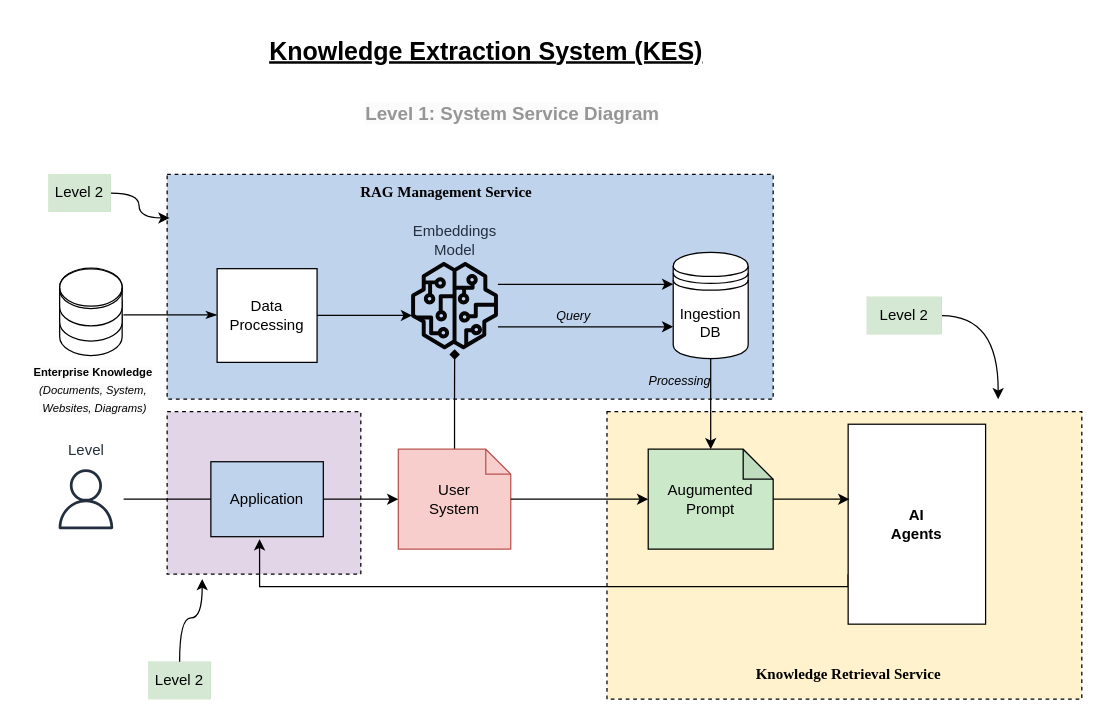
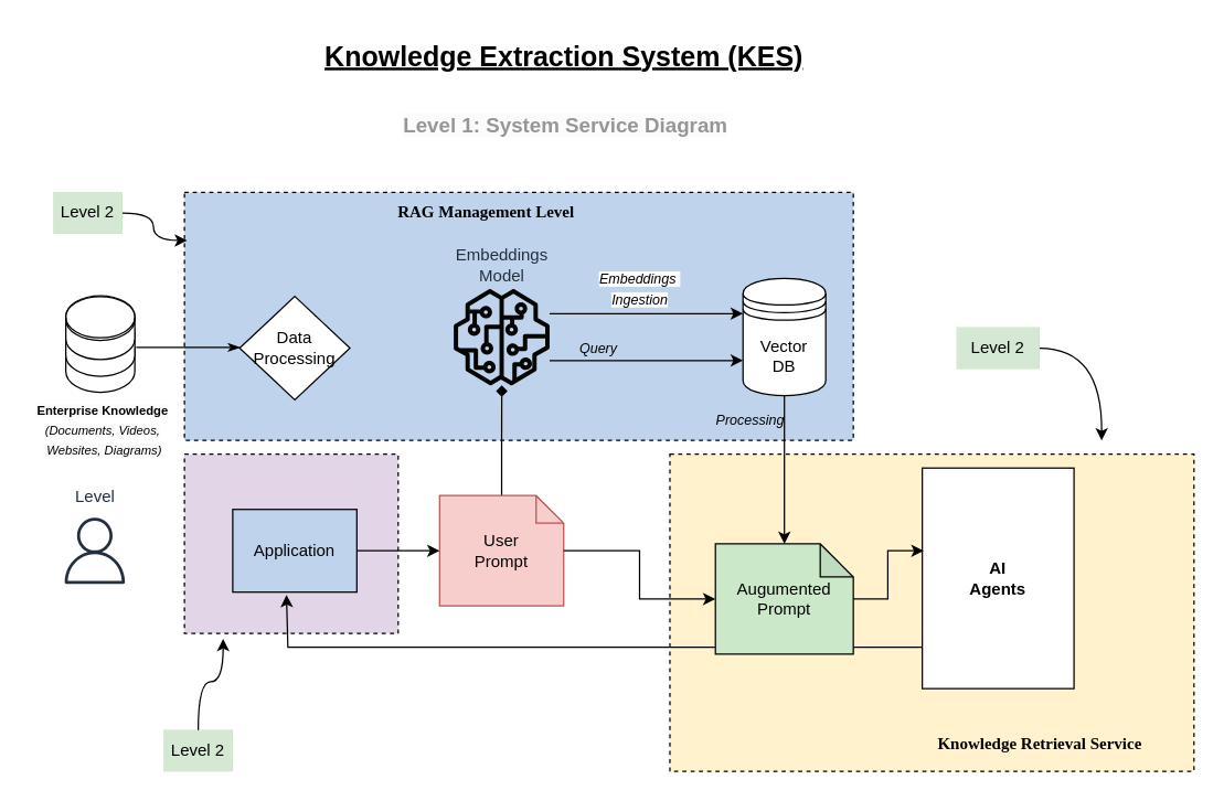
- <mxCell id="26" value="&lt;font style=&quot;font-size: 20px;&quot;&gt;&lt;b&gt;&lt;u&gt;&lt;span style=&quot;background-color: initial;&quot;&gt;Knowledge Extraction System (KES)&lt;/span&gt;&lt;/u&gt;&lt;/b&gt;&lt;/font&gt;" style="text;html=1;align=center;verticalAlign=middle;resizable=0;points=[];autosize=1;strokeColor=none;fillColor=none;" parent="1" vertex="1"><mxGeometry x="203" y="20" width="370" height="40" as="geometry" /></mxCell>
+ <mxCell id="26" value="&lt;font style=&quot;font-size: 20px;&quot;&gt;&lt;b&gt;&lt;u&gt;&lt;span style=&quot;background-color: initial;&quot;&gt;Knowledge Extraction System (KES)&lt;/span&gt;&lt;/u&gt;&lt;/b&gt;&lt;/font&gt;" style="text;html=1;align=center;verticalAlign=middle;resizable=0;points=[];autosize=1;strokeColor=none;fillColor=none;" parent="1" vertex="1"><mxGeometry x="223" width="370" height="40" as="geometry" y="20" /></mxCell>
- <mxCell id="29" value="&lt;b&gt;&lt;font face=&quot;Verdana&quot;&gt;RAG Management Service&lt;/font&gt;&lt;/b&gt;" style="text;html=1;align=left;verticalAlign=middle;resizable=0;points=[];autosize=1;strokeColor=none;fillColor=none;" parent="1" vertex="1"><mxGeometry x="285.5" y="139" width="200" height="30" as="geometry" /></mxCell>
+ <mxCell id="29" value="&lt;b&gt;&lt;font face=&quot;Verdana&quot;&gt;RAG Management Level&lt;/font&gt;&lt;/b&gt;" style="text;html=1;align=left;verticalAlign=middle;resizable=0;points=[];autosize=1;strokeColor=none;fillColor=none;" parent="1" vertex="1"><mxGeometry x="285.5" y="139" width="200" height="30" as="geometry" /></mxCell>
+ <mxCell id="18" value="&lt;i style=&quot;font-size: 10px;&quot;&gt;&lt;span style=&quot;background-color: rgb(255, 255, 255);&quot;&gt;Embeddings&amp;nbsp;&lt;/span&gt;&lt;br style=&quot;&quot;&gt;&lt;span style=&quot;background-color: rgb(255, 255, 255);&quot;&gt;Ingestion&lt;/span&gt;&lt;/i&gt;" style="text;html=1;align=center;verticalAlign=middle;resizable=0;points=[];autosize=1;strokeColor=none;fillColor=none;" parent="1" vertex="1"><mxGeometry x="423" y="189" width="80" height="40" as="geometry" /></mxCell>
- <mxCell id="21" value="Data &lt;br&gt;Processing" style="rounded=0;whiteSpace=wrap;html=1;" parent="1" vertex="1"><mxGeometry x="173" y="214.5" width="80" height="75" as="geometry" /></mxCell>
+ <mxCell id="21" value="Data &lt;br&gt;Processing" style="rhombus;whiteSpace=wrap;html=1;" parent="1" vertex="1"><mxGeometry x="173" y="214.5" width="80" height="75" as="geometry" /></mxCell>
- <mxCell id="39" style="edgeStyle=orthogonalEdgeStyle;rounded=0;orthogonalLoop=1;jettySize=auto;html=1;entryX=0.011;entryY=0.614;entryDx=0;entryDy=0;entryPerimeter=0;" parent="1" source="21" target="7" edge="1"><mxGeometry relative="1" as="geometry" /></mxCell>
- <mxCell id="17" value="&lt;i style=&quot;font-size: 10px;&quot;&gt;Query&lt;/i&gt;" style="text;html=1;align=center;verticalAlign=middle;resizable=0;points=[];autosize=1;strokeColor=none;fillColor=none;fontSize=10;" parent="1" vertex="1"><mxGeometry x="433" y="237" width="50" height="30" as="geometry" /></mxCell>
+ <mxCell id="17" value="&lt;i style=&quot;font-size: 10px;&quot;&gt;Query&lt;/i&gt;" style="text;html=1;align=center;verticalAlign=middle;resizable=0;points=[];autosize=1;strokeColor=none;fillColor=none;fontSize=10;" parent="1" vertex="1"><mxGeometry x="408" y="237" width="50" height="30" as="geometry" /></mxCell>
- <mxCell id="8" value="Ingestion&lt;br&gt;DB" style="shape=datastore;whiteSpace=wrap;html=1;" parent="1" vertex="1"><mxGeometry x="538" y="201.5" width="60" height="85" as="geometry" /></mxCell>
+ <mxCell id="8" value="Vector&lt;br&gt;DB" style="shape=datastore;whiteSpace=wrap;html=1;" parent="1" vertex="1"><mxGeometry x="538" y="201.5" width="60" height="85" as="geometry" /></mxCell>
- <mxCell id="38" value="&lt;b&gt;&lt;span style=&quot;color: rgb(0, 0, 0); font-family: Helvetica; font-size: 9px; font-style: normal; font-variant-ligatures: normal; font-variant-caps: normal; letter-spacing: normal; orphans: 2; text-indent: 0px; text-transform: none; widows: 2; word-spacing: 0px; -webkit-text-stroke-width: 0px; white-space: nowrap; background-color: rgb(251, 251, 251); text-decoration-thickness: initial; text-decoration-style: initial; text-decoration-color: initial; float: none; display: inline !important;&quot;&gt;Enterprise Knowledge&lt;/span&gt;&lt;br style=&quot;forced-color-adjust: none; color: rgb(0, 0, 0); font-family: Helvetica; font-size: 9px; font-style: normal; font-variant-ligatures: normal; font-variant-caps: normal; letter-spacing: normal; orphans: 2; text-indent: 0px; text-transform: none; widows: 2; word-spacing: 0px; -webkit-text-stroke-width: 0px; white-space: nowrap; background-color: rgb(251, 251, 251); text-decoration-thickness: initial; text-decoration-style: initial; text-decoration-color: initial;&quot;&gt;&lt;/b&gt;&lt;i style=&quot;forced-color-adjust: none; color: rgb(0, 0, 0); font-family: Helvetica; font-size: 9px; font-variant-ligatures: normal; font-variant-caps: normal; font-weight: 400; letter-spacing: normal; orphans: 2; text-indent: 0px; text-transform: none; widows: 2; word-spacing: 0px; -webkit-text-stroke-width: 0px; white-space: nowrap; background-color: rgb(251, 251, 251); text-decoration-thickness: initial; text-decoration-style: initial; text-decoration-color: initial;&quot;&gt;(Documents, System,&lt;br style=&quot;forced-color-adjust: none;&quot;&gt;&amp;nbsp;Websites, Diagrams)&lt;/i&gt;" style="text;whiteSpace=wrap;html=1;align=center;" parent="1" vertex="1"><mxGeometry x="20" y="283" width="108" height="57" as="geometry" /></mxCell>
+ <mxCell id="38" value="&lt;b&gt;&lt;span style=&quot;color: rgb(0, 0, 0); font-family: Helvetica; font-size: 9px; font-style: normal; font-variant-ligatures: normal; font-variant-caps: normal; letter-spacing: normal; orphans: 2; text-indent: 0px; text-transform: none; widows: 2; word-spacing: 0px; -webkit-text-stroke-width: 0px; white-space: nowrap; background-color: rgb(251, 251, 251); text-decoration-thickness: initial; text-decoration-style: initial; text-decoration-color: initial; float: none; display: inline !important;&quot;&gt;Enterprise Knowledge&lt;/span&gt;&lt;br style=&quot;forced-color-adjust: none; color: rgb(0, 0, 0); font-family: Helvetica; font-size: 9px; font-style: normal; font-variant-ligatures: normal; font-variant-caps: normal; letter-spacing: normal; orphans: 2; text-indent: 0px; text-transform: none; widows: 2; word-spacing: 0px; -webkit-text-stroke-width: 0px; white-space: nowrap; background-color: rgb(251, 251, 251); text-decoration-thickness: initial; text-decoration-style: initial; text-decoration-color: initial;&quot;&gt;&lt;/b&gt;&lt;i style=&quot;forced-color-adjust: none; color: rgb(0, 0, 0); font-family: Helvetica; font-size: 9px; font-variant-ligatures: normal; font-variant-caps: normal; font-weight: 400; letter-spacing: normal; orphans: 2; text-indent: 0px; text-transform: none; widows: 2; word-spacing: 0px; -webkit-text-stroke-width: 0px; white-space: nowrap; background-color: rgb(251, 251, 251); text-decoration-thickness: initial; text-decoration-style: initial; text-decoration-color: initial;&quot;&gt;(Documents, Videos,&lt;br style=&quot;forced-color-adjust: none;&quot;&gt;&amp;nbsp;Websites, Diagrams)&lt;/i&gt;" style="text;whiteSpace=wrap;html=1;align=center;" parent="1" vertex="1"><mxGeometry x="20" y="283" width="108" height="57" as="geometry" /></mxCell>
- <mxCell id="14" style="edgeStyle=orthogonalEdgeStyle;curved=1;rounded=0;orthogonalLoop=1;jettySize=auto;html=1;entryX=0;entryY=0.5;entryDx=0;entryDy=0;startArrow=none;startFill=0;endArrow=none;endFill=0;" parent="1" source="15" target="27" edge="1"><mxGeometry relative="1" as="geometry" /></mxCell>
- <mxCell id="13" value="User &lt;br&gt;System" style="shape=note;size=20;whiteSpace=wrap;html=1;fillColor=#f8cecc;strokeColor=#b85450;" parent="1" vertex="1"><mxGeometry x="318" y="359" width="90" height="80" as="geometry" /></mxCell>
+ <mxCell id="13" value="User &lt;br&gt;Prompt" style="shape=note;size=20;whiteSpace=wrap;html=1;fillColor=#f8cecc;strokeColor=#b85450;" parent="1" vertex="1"><mxGeometry x="318" y="359" width="90" height="80" as="geometry" /></mxCell>
- <mxCell id="11" value="Augumented&lt;br&gt;Prompt" style="shape=note;whiteSpace=wrap;html=1;backgroundOutline=1;darkOpacity=0.05;fillColor=#cbe8c9;align=center;size=24;" parent="1" vertex="1"><mxGeometry x="518" y="359" width="100" height="80" as="geometry" /></mxCell>
+ <mxCell id="11" value="Augumented&lt;br&gt;Prompt" style="shape=note;whiteSpace=wrap;html=1;backgroundOutline=1;darkOpacity=0.05;fillColor=#cbe8c9;align=center;size=24;" parent="1" vertex="1"><mxGeometry x="518" y="394" width="100" height="80" as="geometry" /></mxCell>
- <mxCell id="10" value="&lt;b&gt;AI&lt;br&gt;Agents&lt;/b&gt;" style="rounded=0;whiteSpace=wrap;html=1;" parent="1" vertex="1"><mxGeometry x="678" y="339" width="110" height="160" as="geometry" /></mxCell>
+ <mxCell id="10" value="&lt;b&gt;AI&lt;br&gt;Agents&lt;/b&gt;" style="rounded=0;whiteSpace=wrap;html=1;" parent="1" vertex="1"><mxGeometry x="668" y="339" width="110" height="160" as="geometry" /></mxCell>
- <mxCell id="28" value="&lt;b&gt;&lt;font face=&quot;Verdana&quot;&gt;Knowledge Retrieval Service&lt;/font&gt;&lt;/b&gt;" style="text;html=1;align=center;verticalAlign=middle;resizable=0;points=[];autosize=1;strokeColor=none;fillColor=none;" parent="1" vertex="1"><mxGeometry x="568" y="524" width="220" height="30" as="geometry" /></mxCell>
+ <mxCell id="28" value="&lt;b&gt;&lt;font face=&quot;Verdana&quot;&gt;Knowledge Retrieval Service&lt;/font&gt;&lt;/b&gt;" style="text;html=1;align=center;verticalAlign=middle;resizable=0;points=[];autosize=1;strokeColor=none;fillColor=none;" parent="1" vertex="1"><mxGeometry x="643" y="524" width="220" height="30" as="geometry" /></mxCell>
